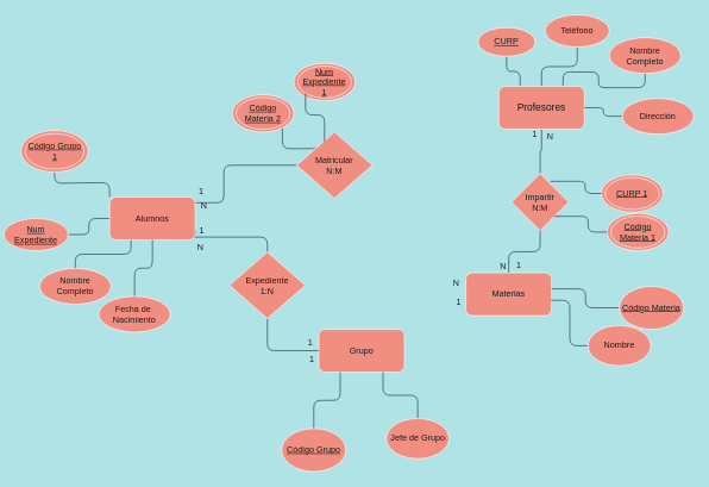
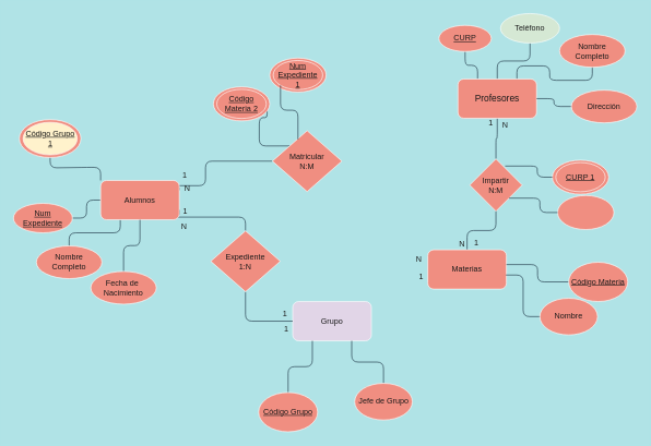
- <mxCell id="7" value="Teléfono" style="ellipse;whiteSpace=wrap;html=1;rounded=0;sketch=0;fontColor=#1A1A1A;strokeColor=#FFFFFF;fillColor=#F08E81;" parent="1" vertex="1"><mxGeometry x="763" y="20" width="90" height="45" as="geometry" /></mxCell>
+ <mxCell id="7" value="Teléfono" style="ellipse;whiteSpace=wrap;html=1;rounded=0;sketch=0;fontColor=#1A1A1A;strokeColor=#FFFFFF;fillColor=#d5e8d4;" parent="1" vertex="1"><mxGeometry x="763" y="20" width="90" height="45" as="geometry" /></mxCell>
- <mxCell id="44" value="&lt;u&gt;Código Grupo&lt;br&gt;&lt;/u&gt;&lt;u&gt;1&lt;br&gt;&lt;/u&gt;" style="ellipse;whiteSpace=wrap;html=1;rounded=0;sketch=0;fontColor=#1A1A1A;strokeColor=#FFFFFF;fillColor=#F08E81;" vertex="1" parent="42"><mxGeometry x="5.732" y="4.143" width="82.537" height="49.714" as="geometry" /></mxCell>
+ <mxCell id="44" value="&lt;u&gt;Código Grupo&lt;br&gt;&lt;/u&gt;&lt;u&gt;1&lt;br&gt;&lt;/u&gt;" style="ellipse;whiteSpace=wrap;html=1;rounded=0;sketch=0;fontColor=#1A1A1A;strokeColor=#FFFFFF;fillColor=#fff2cc;" vertex="1" parent="42"><mxGeometry x="5.732" y="4.143" width="82.537" height="49.714" as="geometry" /></mxCell>
- <mxCell id="37" value="Matricular&lt;br&gt;N:M" style="rhombus;whiteSpace=wrap;html=1;rounded=0;sketch=0;fontColor=#1A1A1A;strokeColor=#FFFFFF;fillColor=#F08E81;" vertex="1" parent="1"><mxGeometry x="415" y="184" width="106" height="93" as="geometry" /></mxCell>
+ <mxCell id="37" value="Matricular&lt;br&gt;N:M" style="rhombus;whiteSpace=wrap;html=1;rounded=0;sketch=0;fontColor=#1A1A1A;strokeColor=#FFFFFF;fillColor=#F08E81;" vertex="1" parent="1"><mxGeometry x="415" y="199" width="106" height="93" as="geometry" /></mxCell>
- <mxCell id="58" value="&lt;u&gt;Código Materia 1&lt;/u&gt;&lt;u&gt;&lt;br&gt;&lt;/u&gt;" style="ellipse;whiteSpace=wrap;html=1;rounded=0;sketch=0;fontColor=#1A1A1A;strokeColor=#FFFFFF;fillColor=#F08E81;" vertex="1" parent="56"><mxGeometry x="5.244" y="3.714" width="75.512" height="44.571" as="geometry" /></mxCell>
- <mxCell id="35" value="&lt;u&gt;Num Expediente&lt;/u&gt;" style="ellipse;whiteSpace=wrap;html=1;rounded=0;sketch=0;fontColor=#1A1A1A;strokeColor=#FFFFFF;fillColor=#F08E81;" parent="1" vertex="1"><mxGeometry x="5" y="305" width="90" height="45" as="geometry" /></mxCell>
+ <mxCell id="35" value="&lt;u&gt;Num Expediente&lt;/u&gt;" style="ellipse;whiteSpace=wrap;html=1;rounded=0;sketch=0;fontColor=#1A1A1A;strokeColor=#FFFFFF;fillColor=#F08E81;" parent="1" vertex="1"><mxGeometry x="20" y="310" width="90" height="45" as="geometry" /></mxCell>
- <mxCell id="25" value="Grupo" style="rounded=1;whiteSpace=wrap;html=1;sketch=0;fontColor=#1A1A1A;strokeColor=#FFFFFF;fillColor=#F08E81;" parent="1" vertex="1"><mxGeometry x="446" y="460" width="120" height="60" as="geometry" /></mxCell>
+ <mxCell id="25" value="Grupo" style="rounded=1;whiteSpace=wrap;html=1;sketch=0;fontColor=#1A1A1A;strokeColor=#FFFFFF;fillColor=#e1d5e7;" parent="1" vertex="1"><mxGeometry x="446" y="460" width="120" height="60" as="geometry" /></mxCell>
